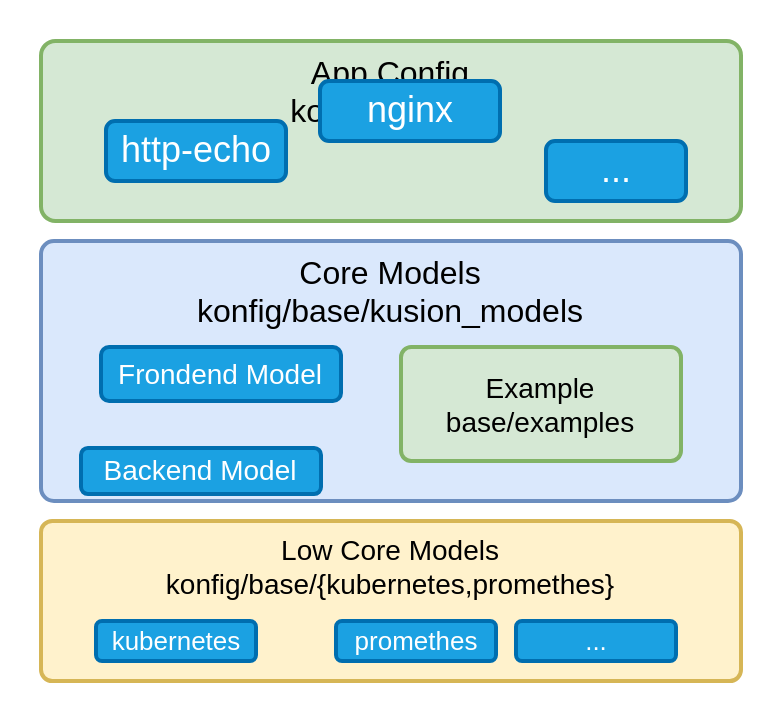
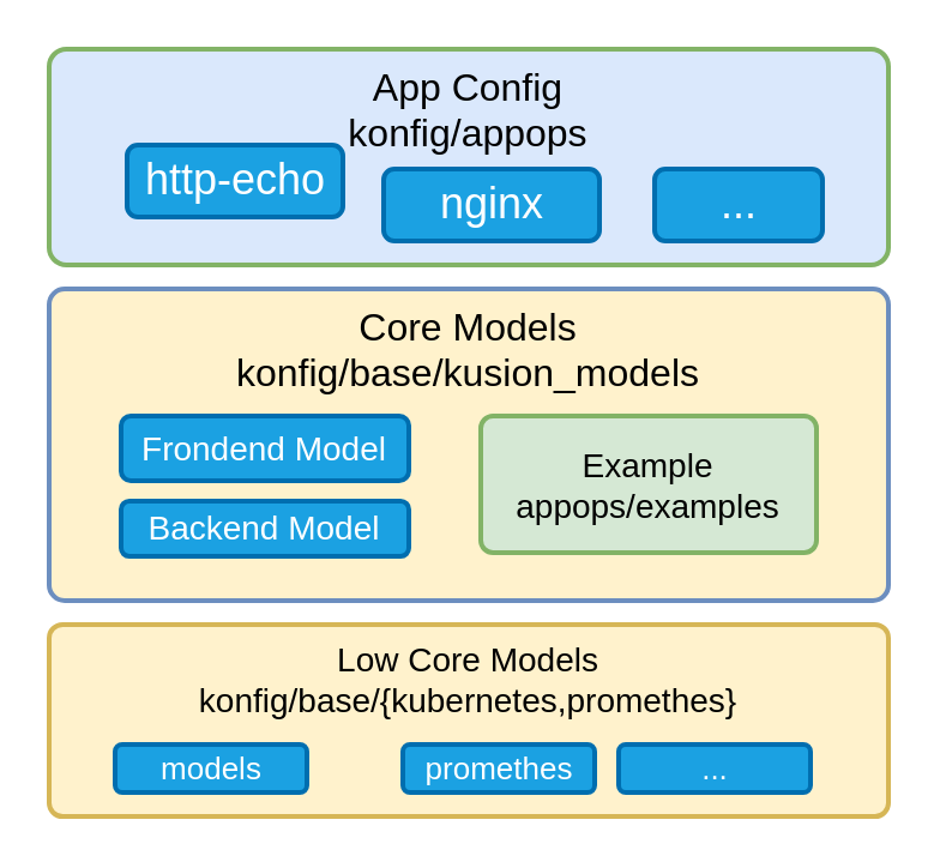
- <mxCell id="9" value="nginx" style="rounded=1;whiteSpace=wrap;html=1;fontSize=18;strokeColor=#006EAF;strokeWidth=2;verticalAlign=middle;fillColor=#1ba1e2;fontColor=#ffffff;" parent="1" vertex="1"><mxGeometry x="159.5" y="40" width="90" height="30" as="geometry" /></mxCell>
+ <mxCell id="9" value="nginx" style="rounded=1;whiteSpace=wrap;html=1;fontSize=18;strokeColor=#006EAF;strokeWidth=2;verticalAlign=middle;fillColor=#1ba1e2;fontColor=#ffffff;" parent="1" vertex="1"><mxGeometry x="159.5" y="70" width="90" height="30" as="geometry" /></mxCell>
- <mxCell id="3" value="App Config&lt;br style=&quot;font-size: 16px&quot;&gt;konfig/appops" style="rounded=1;whiteSpace=wrap;html=1;strokeWidth=2;fillColor=#d5e8d4;strokeColor=#82b366;fontSize=16;verticalAlign=top;arcSize=8;" parent="1" vertex="1"><mxGeometry x="20" y="20" width="350" height="90" as="geometry" /></mxCell>
+ <mxCell id="3" value="App Config&lt;br style=&quot;font-size: 16px&quot;&gt;konfig/appops" style="rounded=1;whiteSpace=wrap;html=1;strokeWidth=2;fillColor=#dae8fc;strokeColor=#82b366;fontSize=16;verticalAlign=top;arcSize=8;" parent="1" vertex="1"><mxGeometry x="20" y="20" width="350" height="90" as="geometry" /></mxCell>
- <mxCell id="2" value="Core Models&lt;br style=&quot;font-size: 16px&quot;&gt;konfig/base/kusion_models" style="rounded=1;whiteSpace=wrap;html=1;strokeWidth=2;fillColor=#dae8fc;strokeColor=#6c8ebf;fontSize=16;arcSize=5;verticalAlign=top;" parent="1" vertex="1"><mxGeometry x="20" y="120" width="350" height="130" as="geometry" /></mxCell>
+ <mxCell id="2" value="Core Models&lt;br style=&quot;font-size: 16px&quot;&gt;konfig/base/kusion_models" style="rounded=1;whiteSpace=wrap;html=1;strokeWidth=2;fillColor=#fff2cc;strokeColor=#6c8ebf;fontSize=16;arcSize=5;verticalAlign=top;" parent="1" vertex="1"><mxGeometry x="20" y="120" width="350" height="130" as="geometry" /></mxCell>
- <mxCell id="5" value="Example&lt;br style=&quot;font-size: 14px&quot;&gt;base/examples" style="rounded=1;whiteSpace=wrap;html=1;strokeWidth=2;fillColor=#d5e8d4;strokeColor=#82b366;fontSize=14;arcSize=9;" parent="1" vertex="1"><mxGeometry x="200" y="173" width="140" height="57" as="geometry" /></mxCell>
+ <mxCell id="5" value="Example&lt;br style=&quot;font-size: 14px&quot;&gt;appops/examples" style="rounded=1;whiteSpace=wrap;html=1;strokeWidth=2;fillColor=#d5e8d4;strokeColor=#82b366;fontSize=14;arcSize=9;" parent="1" vertex="1"><mxGeometry x="200" y="173" width="140" height="57" as="geometry" /></mxCell>
- <mxCell id="7" value="Backend Model" style="rounded=1;whiteSpace=wrap;html=1;fontSize=14;strokeColor=#006EAF;strokeWidth=2;verticalAlign=middle;fillColor=#1ba1e2;fontColor=#ffffff;" parent="1" vertex="1"><mxGeometry x="40" y="223.5" width="120" height="23" as="geometry" /></mxCell>
+ <mxCell id="7" value="Backend Model" style="rounded=1;whiteSpace=wrap;html=1;fontSize=14;strokeColor=#006EAF;strokeWidth=2;verticalAlign=middle;fillColor=#1ba1e2;fontColor=#ffffff;" parent="1" vertex="1"><mxGeometry x="50" y="208.5" width="120" height="23" as="geometry" /></mxCell>
- <mxCell id="10" value="kubernetes" style="rounded=1;whiteSpace=wrap;html=1;fontSize=13;strokeColor=#006EAF;strokeWidth=2;verticalAlign=middle;fillColor=#1ba1e2;fontColor=#ffffff;" parent="1" vertex="1"><mxGeometry x="47.5" y="310" width="80" height="20" as="geometry" /></mxCell>
+ <mxCell id="10" value="models" style="rounded=1;whiteSpace=wrap;html=1;fontSize=13;strokeColor=#006EAF;strokeWidth=2;verticalAlign=middle;fillColor=#1ba1e2;fontColor=#ffffff;" parent="1" vertex="1"><mxGeometry x="47.5" y="310" width="80" height="20" as="geometry" /></mxCell>
